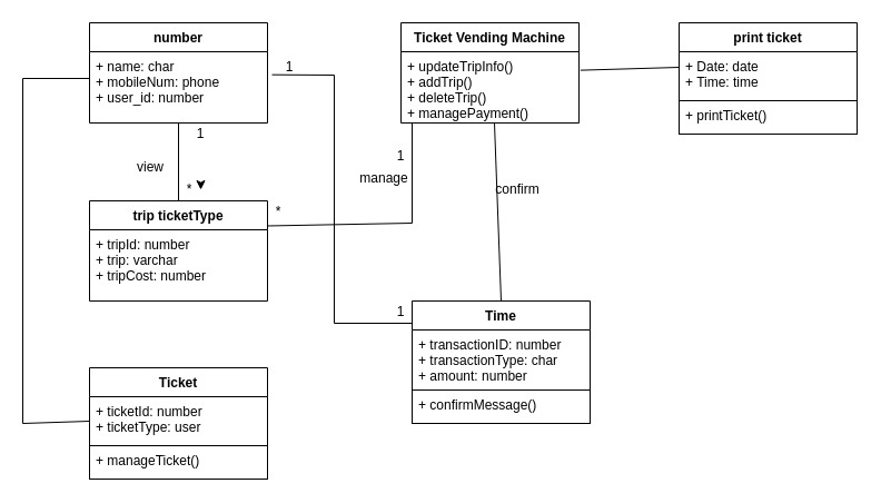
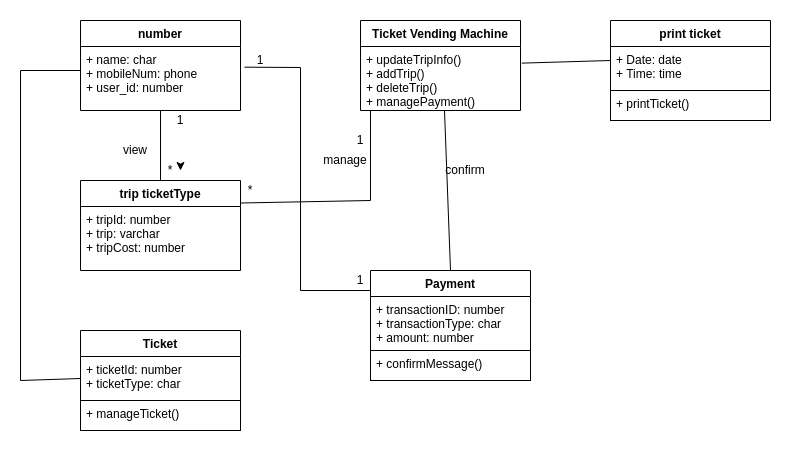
- <mxCell id="25" value="Time" style="swimlane;fontStyle=1;align=center;verticalAlign=top;childLayout=stackLayout;horizontal=1;startSize=26;horizontalStack=0;resizeParent=1;resizeParentMax=0;resizeLast=0;collapsible=1;marginBottom=0;fillColor=none;" vertex="1" parent="1"><mxGeometry x="370" y="270" width="160" height="110" as="geometry" /></mxCell>
+ <mxCell id="25" value="Payment" style="swimlane;fontStyle=1;align=center;verticalAlign=top;childLayout=stackLayout;horizontal=1;startSize=26;horizontalStack=0;resizeParent=1;resizeParentMax=0;resizeLast=0;collapsible=1;marginBottom=0;fillColor=none;" vertex="1" parent="1"><mxGeometry x="370" y="270" width="160" height="110" as="geometry" /></mxCell>
- <mxCell id="18" value="+ ticketId: number&#10;+ ticketType: user" style="text;strokeColor=none;fillColor=none;align=left;verticalAlign=top;spacingLeft=4;spacingRight=4;overflow=hidden;rotatable=0;points=[[0,0.5],[1,0.5]];portConstraint=eastwest;" vertex="1" parent="17"><mxGeometry y="26" width="160" height="44" as="geometry" /></mxCell>
+ <mxCell id="18" value="+ ticketId: number&#10;+ ticketType: char" style="text;strokeColor=none;fillColor=none;align=left;verticalAlign=top;spacingLeft=4;spacingRight=4;overflow=hidden;rotatable=0;points=[[0,0.5],[1,0.5]];portConstraint=eastwest;" vertex="1" parent="17"><mxGeometry y="26" width="160" height="44" as="geometry" /></mxCell>
